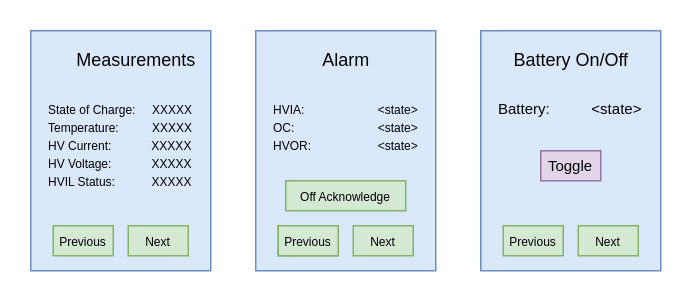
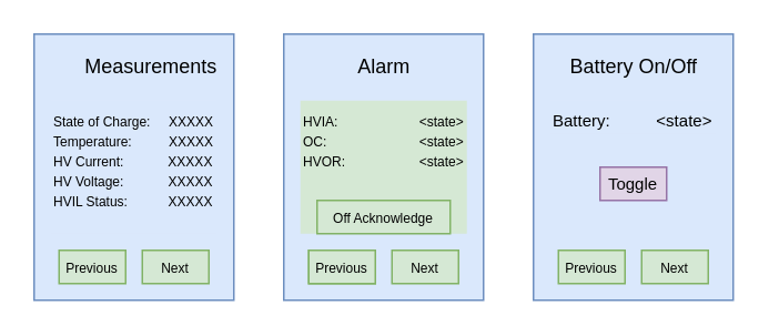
- <mxCell id="11" value="&lt;font style=&quot;font-size: 8px&quot;&gt;HVIA:&amp;nbsp; &amp;nbsp; &amp;nbsp; &amp;nbsp; &amp;nbsp; &amp;nbsp; &amp;nbsp; &amp;nbsp; &amp;nbsp; &amp;nbsp; &amp;nbsp; &amp;lt;state&amp;gt;&lt;br&gt;OC:&amp;nbsp; &amp;nbsp; &amp;nbsp; &amp;nbsp; &amp;nbsp; &amp;nbsp; &amp;nbsp; &amp;nbsp; &amp;nbsp; &amp;nbsp; &amp;nbsp; &amp;nbsp; &amp;nbsp;&amp;lt;state&amp;gt; HVOR:&amp;nbsp; &amp;nbsp; &amp;nbsp; &amp;nbsp; &amp;nbsp; &amp;nbsp; &amp;nbsp; &amp;nbsp; &amp;nbsp; &amp;nbsp; &amp;lt;state&amp;gt;&lt;br&gt;&lt;/font&gt;" style="rounded=0;whiteSpace=wrap;html=1;fontSize=10;align=left;horizontal=1;verticalAlign=top;fillColor=#dae8fc;strokeColor=none;" parent="1" vertex="1"><mxGeometry x="180" y="60" width="100" height="80" as="geometry" /></mxCell>
+ <mxCell id="11" value="&lt;font style=&quot;font-size: 8px&quot;&gt;HVIA:&amp;nbsp; &amp;nbsp; &amp;nbsp; &amp;nbsp; &amp;nbsp; &amp;nbsp; &amp;nbsp; &amp;nbsp; &amp;nbsp; &amp;nbsp; &amp;nbsp; &amp;lt;state&amp;gt;&lt;br&gt;OC:&amp;nbsp; &amp;nbsp; &amp;nbsp; &amp;nbsp; &amp;nbsp; &amp;nbsp; &amp;nbsp; &amp;nbsp; &amp;nbsp; &amp;nbsp; &amp;nbsp; &amp;nbsp; &amp;nbsp;&amp;lt;state&amp;gt; HVOR:&amp;nbsp; &amp;nbsp; &amp;nbsp; &amp;nbsp; &amp;nbsp; &amp;nbsp; &amp;nbsp; &amp;nbsp; &amp;nbsp; &amp;nbsp; &amp;lt;state&amp;gt;&lt;br&gt;&lt;/font&gt;" style="rounded=0;whiteSpace=wrap;html=1;fontSize=10;align=left;horizontal=1;verticalAlign=top;fillColor=#d5e8d4;strokeColor=none;" parent="1" vertex="1"><mxGeometry x="180" y="60" width="100" height="80" as="geometry" /></mxCell>
